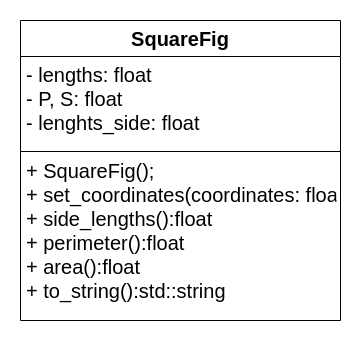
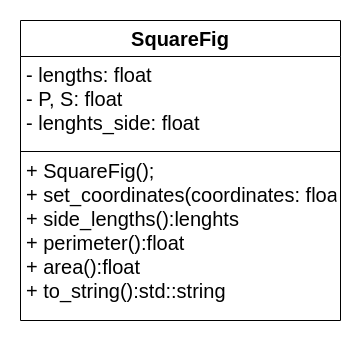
- <mxCell id="5" value="+ SquareFig();&#10;+ set_coordinates(coordinates: float):void&#10;+ side_lengths():float&#10;+ perimeter():float&#10;+ area():float&#10;+ to_string():std::string " style="text;strokeColor=none;fillColor=none;align=left;verticalAlign=top;spacingLeft=4;spacingRight=4;overflow=hidden;rotatable=0;points=[[0,0.5],[1,0.5]];portConstraint=eastwest;perimeterSpacing=3;fontSize=20;" vertex="1" parent="2"><mxGeometry y="132" width="320" height="168" as="geometry" /></mxCell>
+ <mxCell id="5" value="+ SquareFig();&#10;+ set_coordinates(coordinates: float):void&#10;+ side_lengths():lenghts&#10;+ perimeter():float&#10;+ area():float&#10;+ to_string():std::string " style="text;strokeColor=none;fillColor=none;align=left;verticalAlign=top;spacingLeft=4;spacingRight=4;overflow=hidden;rotatable=0;points=[[0,0.5],[1,0.5]];portConstraint=eastwest;perimeterSpacing=3;fontSize=20;" vertex="1" parent="2"><mxGeometry y="132" width="320" height="168" as="geometry" /></mxCell>
